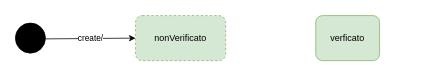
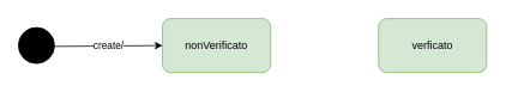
- <mxCell id="4" value="nonVerificato" style="rounded=1;whiteSpace=wrap;html=1;fillColor=#d5e8d4;strokeColor=#82b366;dashed=1;" vertex="1" parent="1"><mxGeometry x="180" y="20" width="120" height="60" as="geometry" /></mxCell>
+ <mxCell id="4" value="nonVerificato" style="rounded=1;whiteSpace=wrap;html=1;fillColor=#d5e8d4;strokeColor=#82b366;" vertex="1" parent="1"><mxGeometry x="180" y="20" width="120" height="60" as="geometry" /></mxCell>
- <mxCell id="5" value="verficato" style="rounded=1;whiteSpace=wrap;html=1;fillColor=#d5e8d4;strokeColor=#82b366;" vertex="1" parent="1"><mxGeometry x="420" y="20" width="85" height="60" as="geometry" /></mxCell>
+ <mxCell id="5" value="verficato" style="rounded=1;whiteSpace=wrap;html=1;fillColor=#d5e8d4;strokeColor=#82b366;" vertex="1" parent="1"><mxGeometry x="420" y="20" width="120" height="60" as="geometry" /></mxCell>
